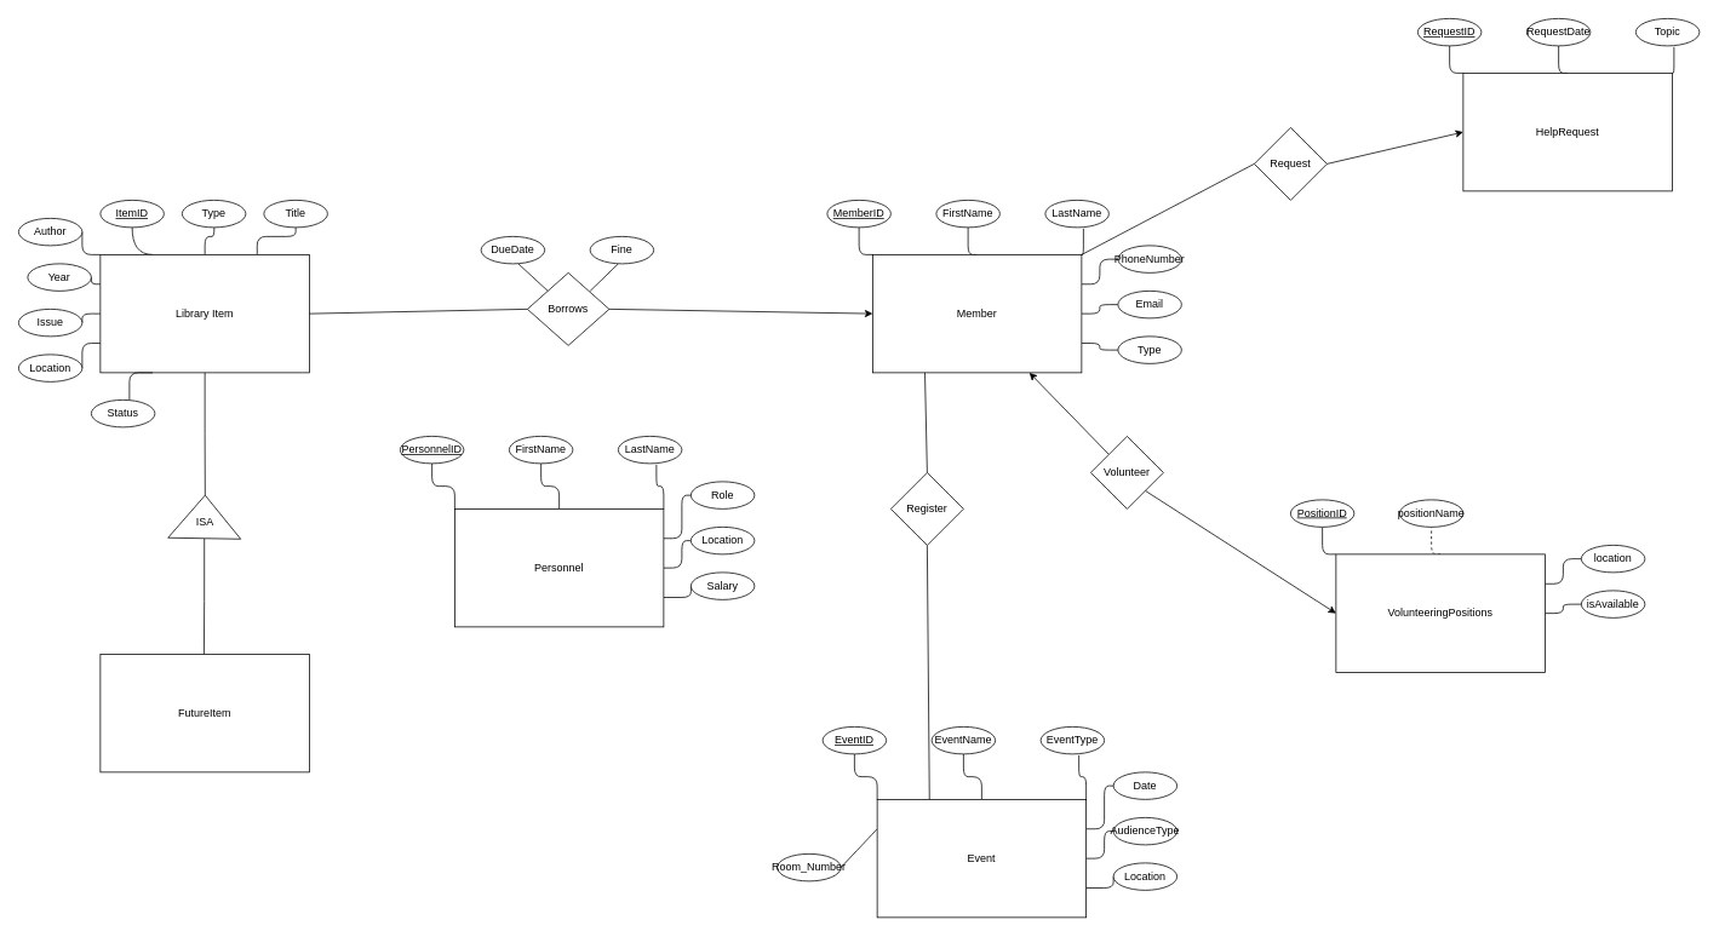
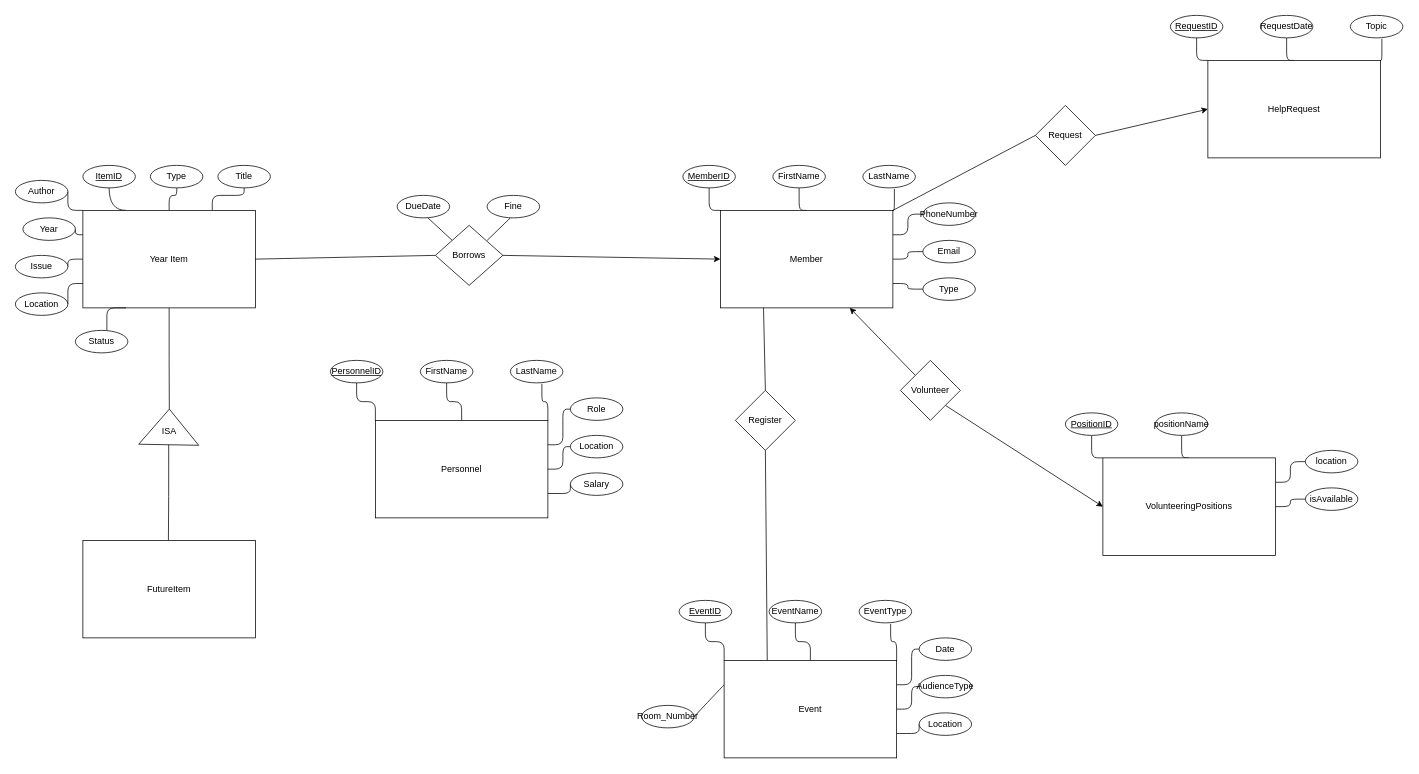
- <mxCell id="10" value="Library Item" style="whiteSpace=wrap;html=1;align=center;" parent="1" vertex="1"><mxGeometry x="110" y="280" width="230" height="130" as="geometry" /></mxCell>
+ <mxCell id="10" value="Year Item" style="whiteSpace=wrap;html=1;align=center;" parent="1" vertex="1"><mxGeometry x="110" y="280" width="230" height="130" as="geometry" /></mxCell>
- <mxCell id="73" style="edgeStyle=orthogonalEdgeStyle;rounded=1;orthogonalLoop=1;jettySize=auto;html=1;exitX=0.5;exitY=0;exitDx=0;exitDy=0;entryX=0.5;entryY=1;entryDx=0;entryDy=0;curved=0;endArrow=none;startFill=0;dashed=1;" edge="1" parent="1" source="76" target="78"><mxGeometry relative="1" as="geometry" /></mxCell>
+ <mxCell id="73" style="edgeStyle=orthogonalEdgeStyle;rounded=1;orthogonalLoop=1;jettySize=auto;html=1;exitX=0.5;exitY=0;exitDx=0;exitDy=0;entryX=0.5;entryY=1;entryDx=0;entryDy=0;curved=0;endArrow=none;startFill=0;" edge="1" parent="1" source="76" target="78"><mxGeometry relative="1" as="geometry" /></mxCell>
